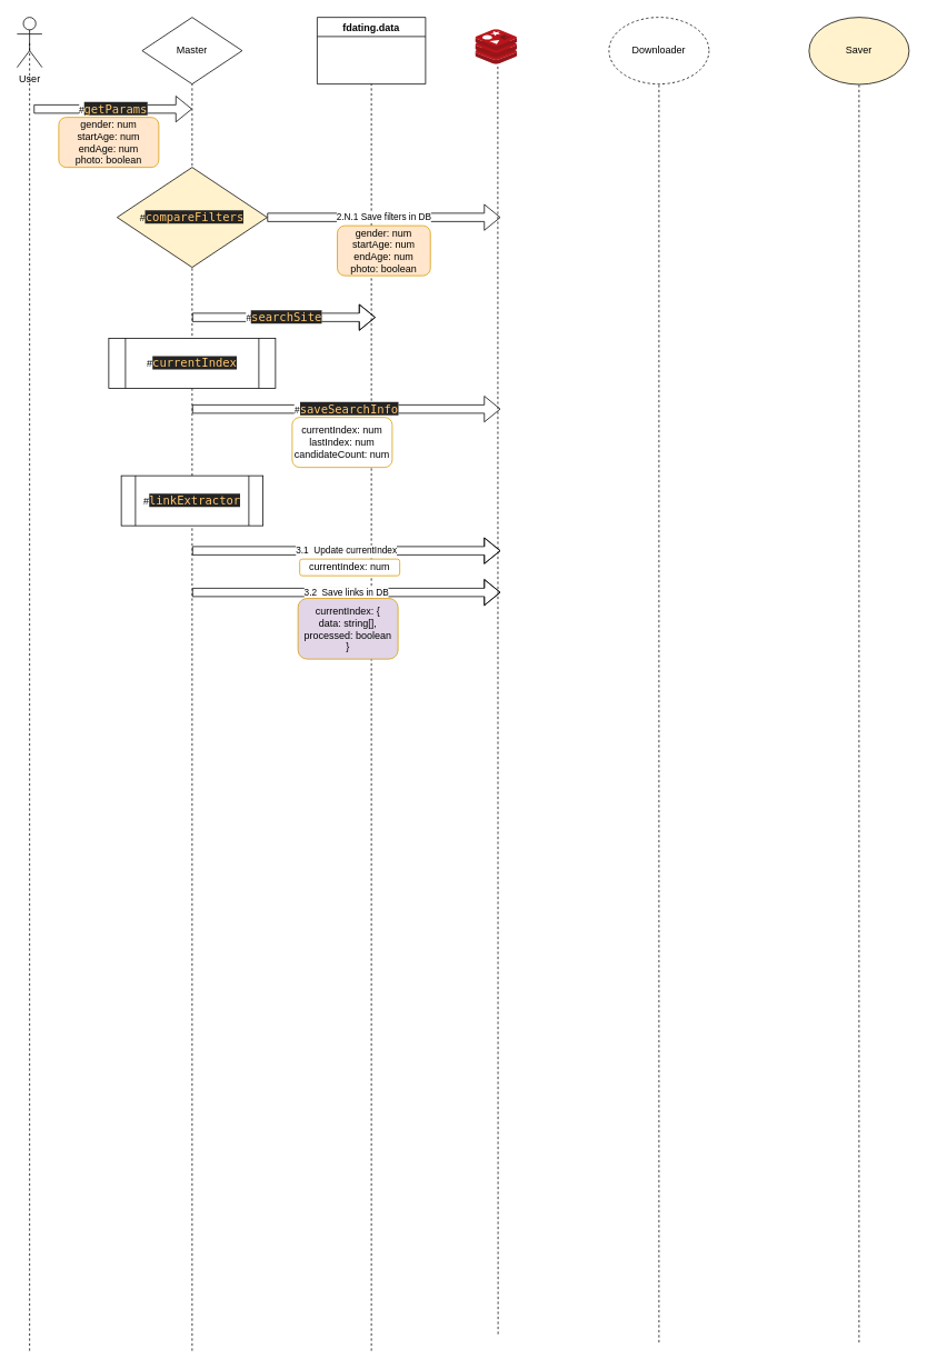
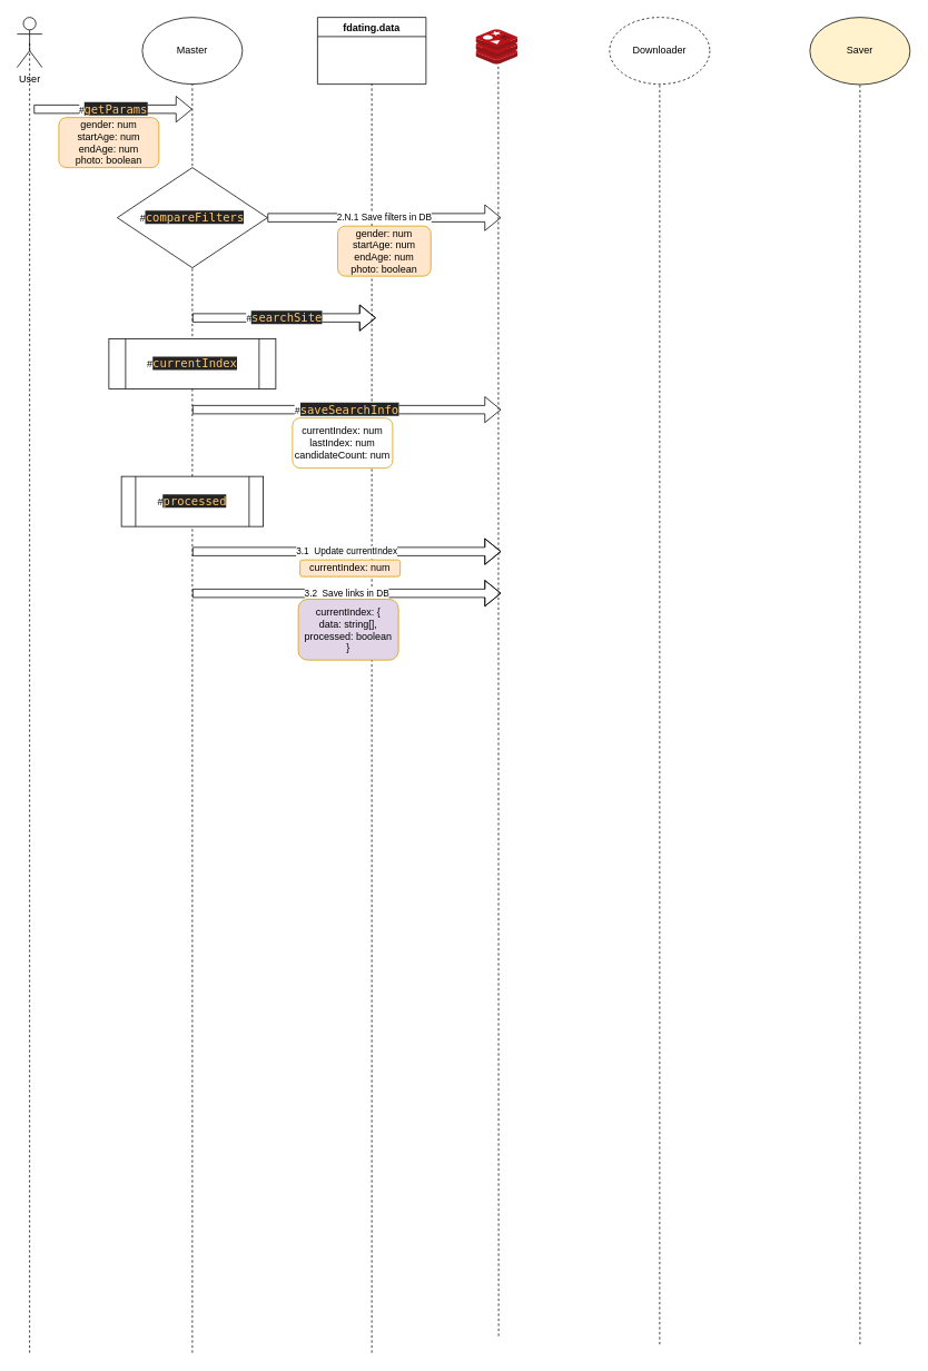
- <mxCell id="12" value="Master" style="rhombus;whiteSpace=wrap;html=1;" parent="11" vertex="1"><mxGeometry width="120" height="80" as="geometry" /></mxCell>
+ <mxCell id="12" value="Master" style="ellipse;whiteSpace=wrap;html=1;" parent="11" vertex="1"><mxGeometry width="120" height="80" as="geometry" /></mxCell>
- <mxCell id="20" value="#&lt;span style=&quot;color: rgb(255 , 198 , 109) ; background-color: rgb(36 , 36 , 36) ; font-family: &amp;#34;droid sans mono&amp;#34; , monospace , monospace , &amp;#34;droid sans fallback&amp;#34; ; font-size: 14px&quot;&gt;compareFilters&lt;/span&gt;" style="rhombus;whiteSpace=wrap;html=1;fillColor=#fff2cc;" parent="1" vertex="1"><mxGeometry x="140" y="200" width="180" height="120" as="geometry" /></mxCell>
+ <mxCell id="20" value="#&lt;span style=&quot;color: rgb(255 , 198 , 109) ; background-color: rgb(36 , 36 , 36) ; font-family: &amp;#34;droid sans mono&amp;#34; , monospace , monospace , &amp;#34;droid sans fallback&amp;#34; ; font-size: 14px&quot;&gt;compareFilters&lt;/span&gt;" style="rhombus;whiteSpace=wrap;html=1;" parent="1" vertex="1"><mxGeometry x="140" y="200" width="180" height="120" as="geometry" /></mxCell>
- <mxCell id="26" value="#&lt;span style=&quot;color: rgb(255 , 198 , 109) ; background-color: rgb(36 , 36 , 36) ; font-family: &amp;#34;droid sans mono&amp;#34; , monospace , monospace , &amp;#34;droid sans fallback&amp;#34; ; font-size: 14px&quot;&gt;linkExtractor&lt;/span&gt;" style="shape=process;whiteSpace=wrap;html=1;backgroundOutline=1;" parent="1" vertex="1"><mxGeometry x="145" y="570" width="170" height="60" as="geometry" /></mxCell>
+ <mxCell id="26" value="#&lt;span style=&quot;color: rgb(255 , 198 , 109) ; background-color: rgb(36 , 36 , 36) ; font-family: &amp;#34;droid sans mono&amp;#34; , monospace , monospace , &amp;#34;droid sans fallback&amp;#34; ; font-size: 14px&quot;&gt;processed&lt;/span&gt;" style="shape=process;whiteSpace=wrap;html=1;backgroundOutline=1;" parent="1" vertex="1"><mxGeometry x="145" y="570" width="170" height="60" as="geometry" /></mxCell>
- <mxCell id="29" value="&lt;font color=&quot;#000000&quot;&gt;currentIndex: num&lt;br&gt;&lt;/font&gt;" style="rounded=1;whiteSpace=wrap;html=1;fillColor=#ffffff;strokeColor=#d79b00;" parent="27" vertex="1"><mxGeometry y="10" width="120" height="20" as="geometry" /></mxCell>
+ <mxCell id="29" value="&lt;font color=&quot;#000000&quot;&gt;currentIndex: num&lt;br&gt;&lt;/font&gt;" style="rounded=1;whiteSpace=wrap;html=1;fillColor=#ffe6cc;strokeColor=#d79b00;" parent="27" vertex="1"><mxGeometry y="10" width="120" height="20" as="geometry" /></mxCell>
